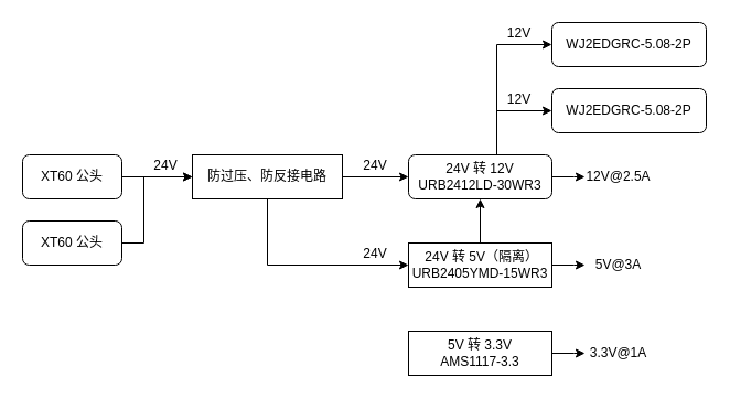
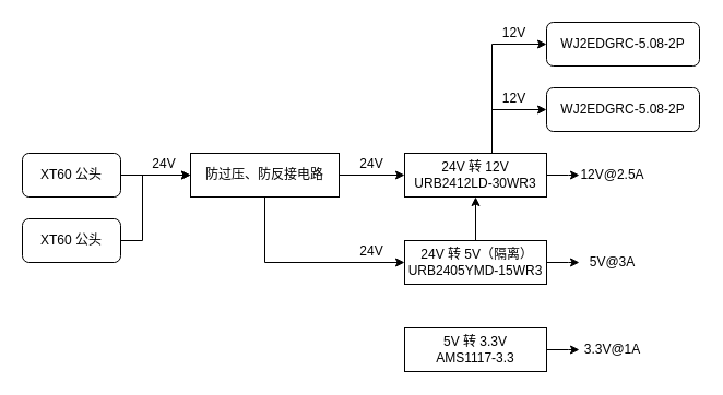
- <mxCell id="11" value="&lt;span&gt;24V 转 12V&lt;br&gt;URB2412LD-30WR3&lt;br&gt;&lt;/span&gt;" style="whiteSpace=wrap;html=1;rounded=1;" parent="1" vertex="1"><mxGeometry x="370" y="140" width="130" height="40" as="geometry" /></mxCell>
+ <mxCell id="11" value="&lt;span&gt;24V 转 12V&lt;br&gt;URB2412LD-30WR3&lt;br&gt;&lt;/span&gt;" style="rounded=0;whiteSpace=wrap;html=1;" parent="1" vertex="1"><mxGeometry x="370" y="140" width="130" height="40" as="geometry" /></mxCell>
